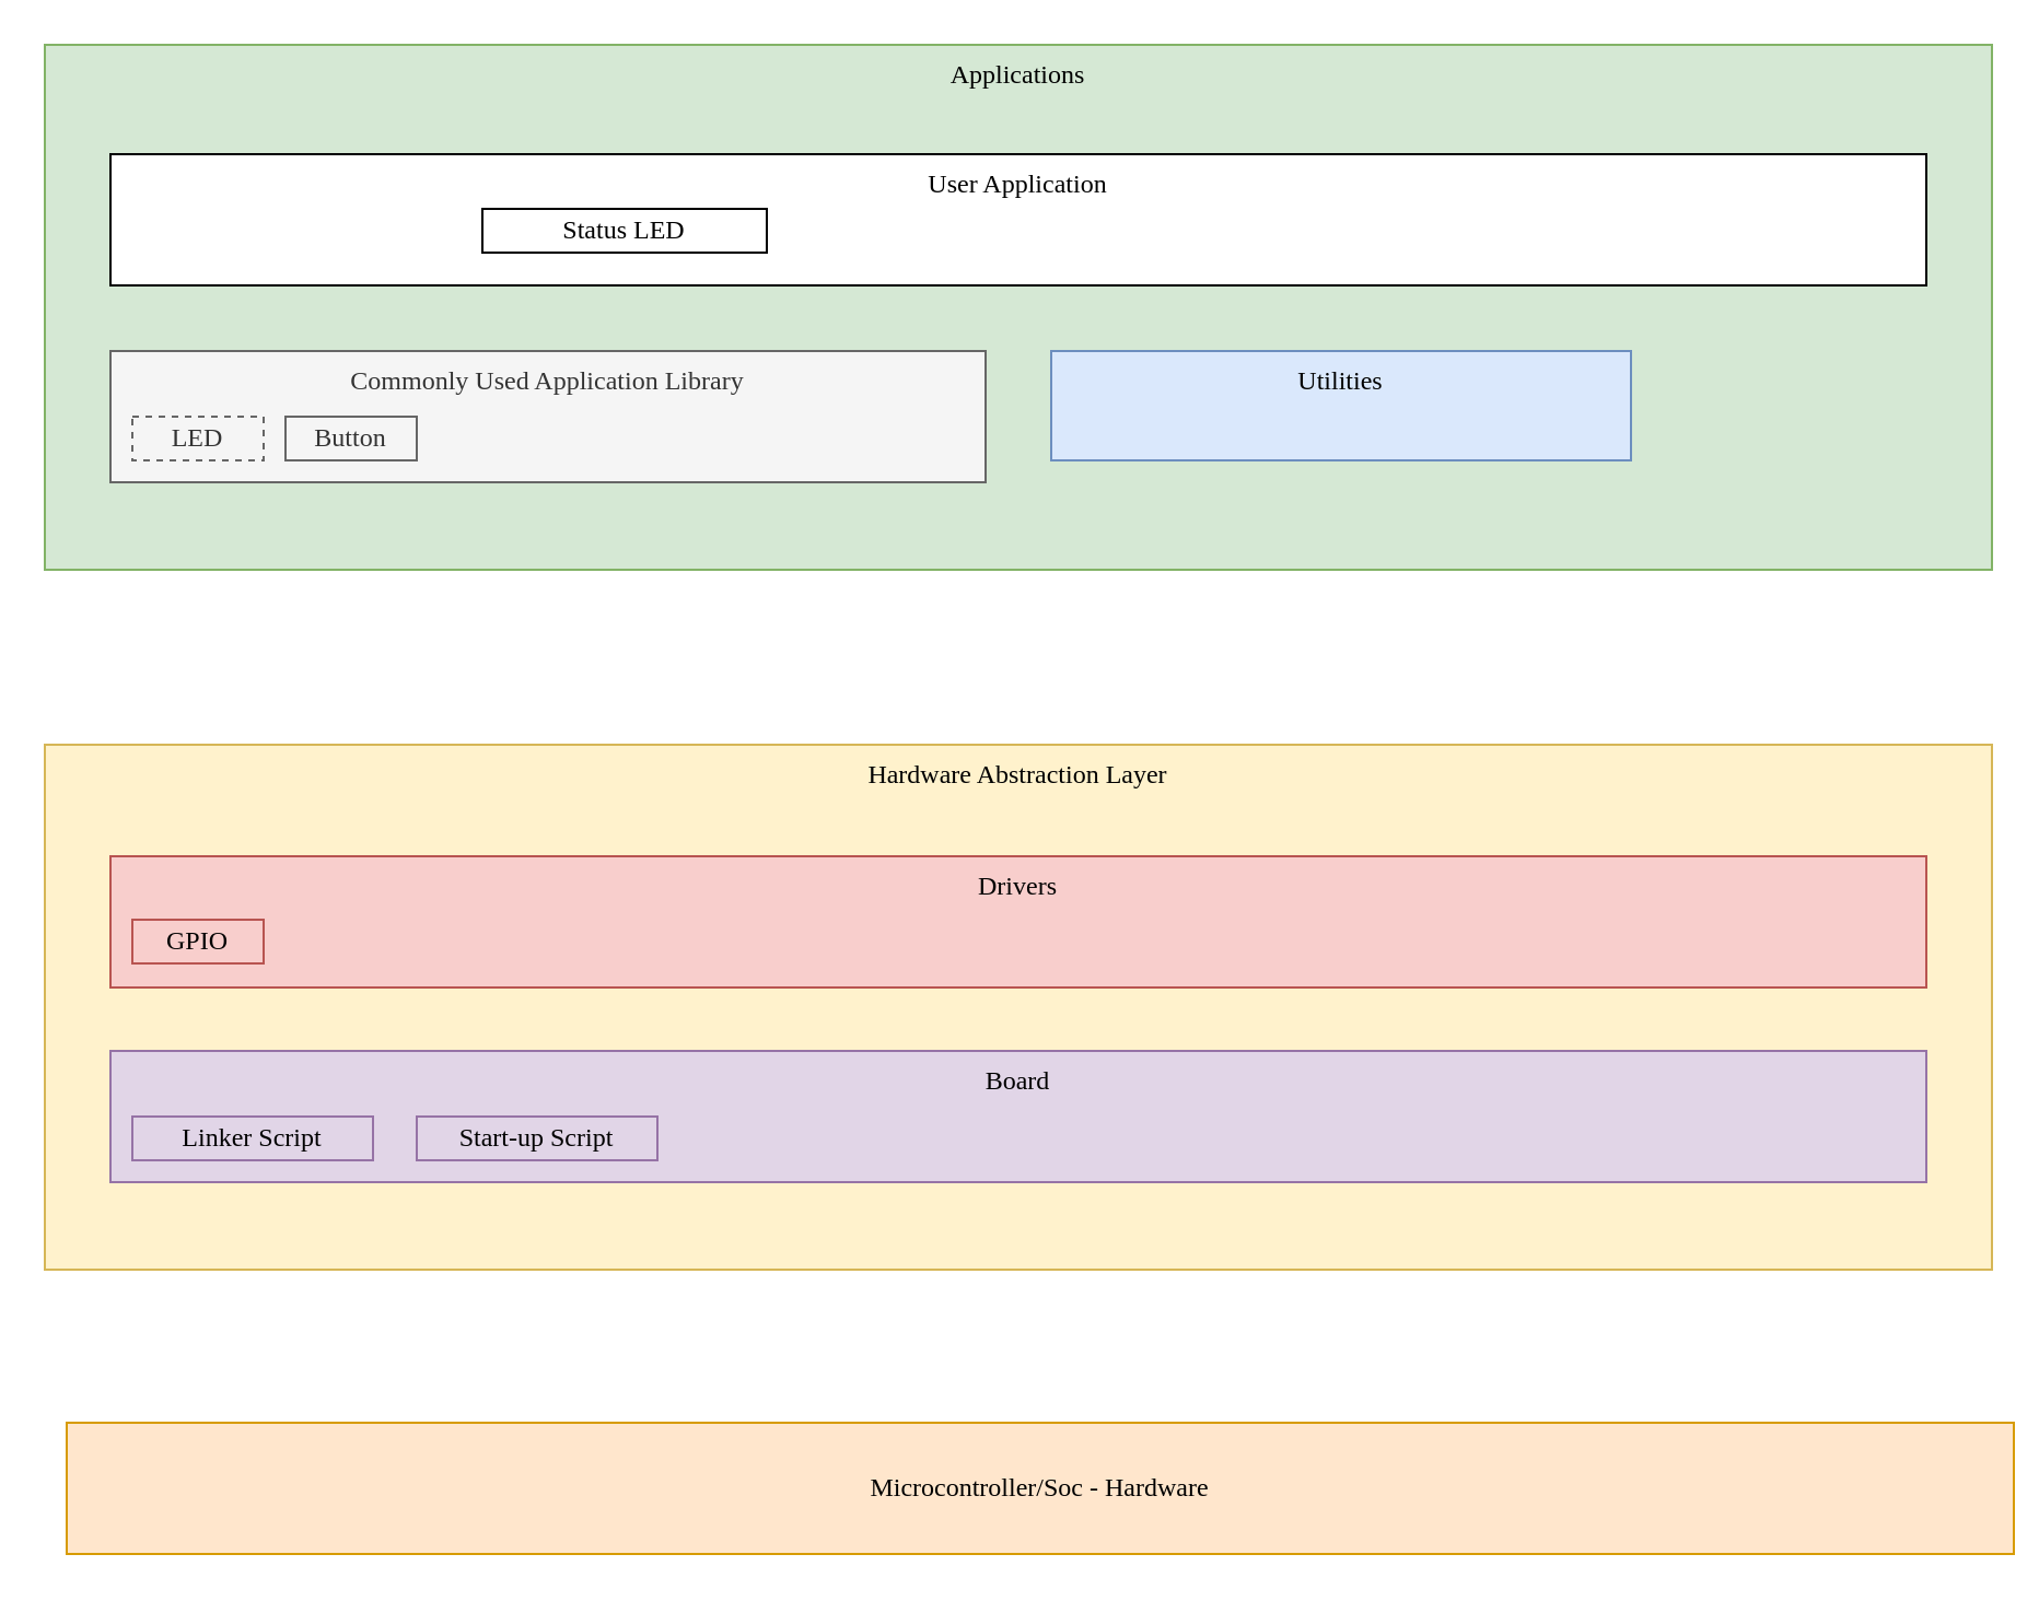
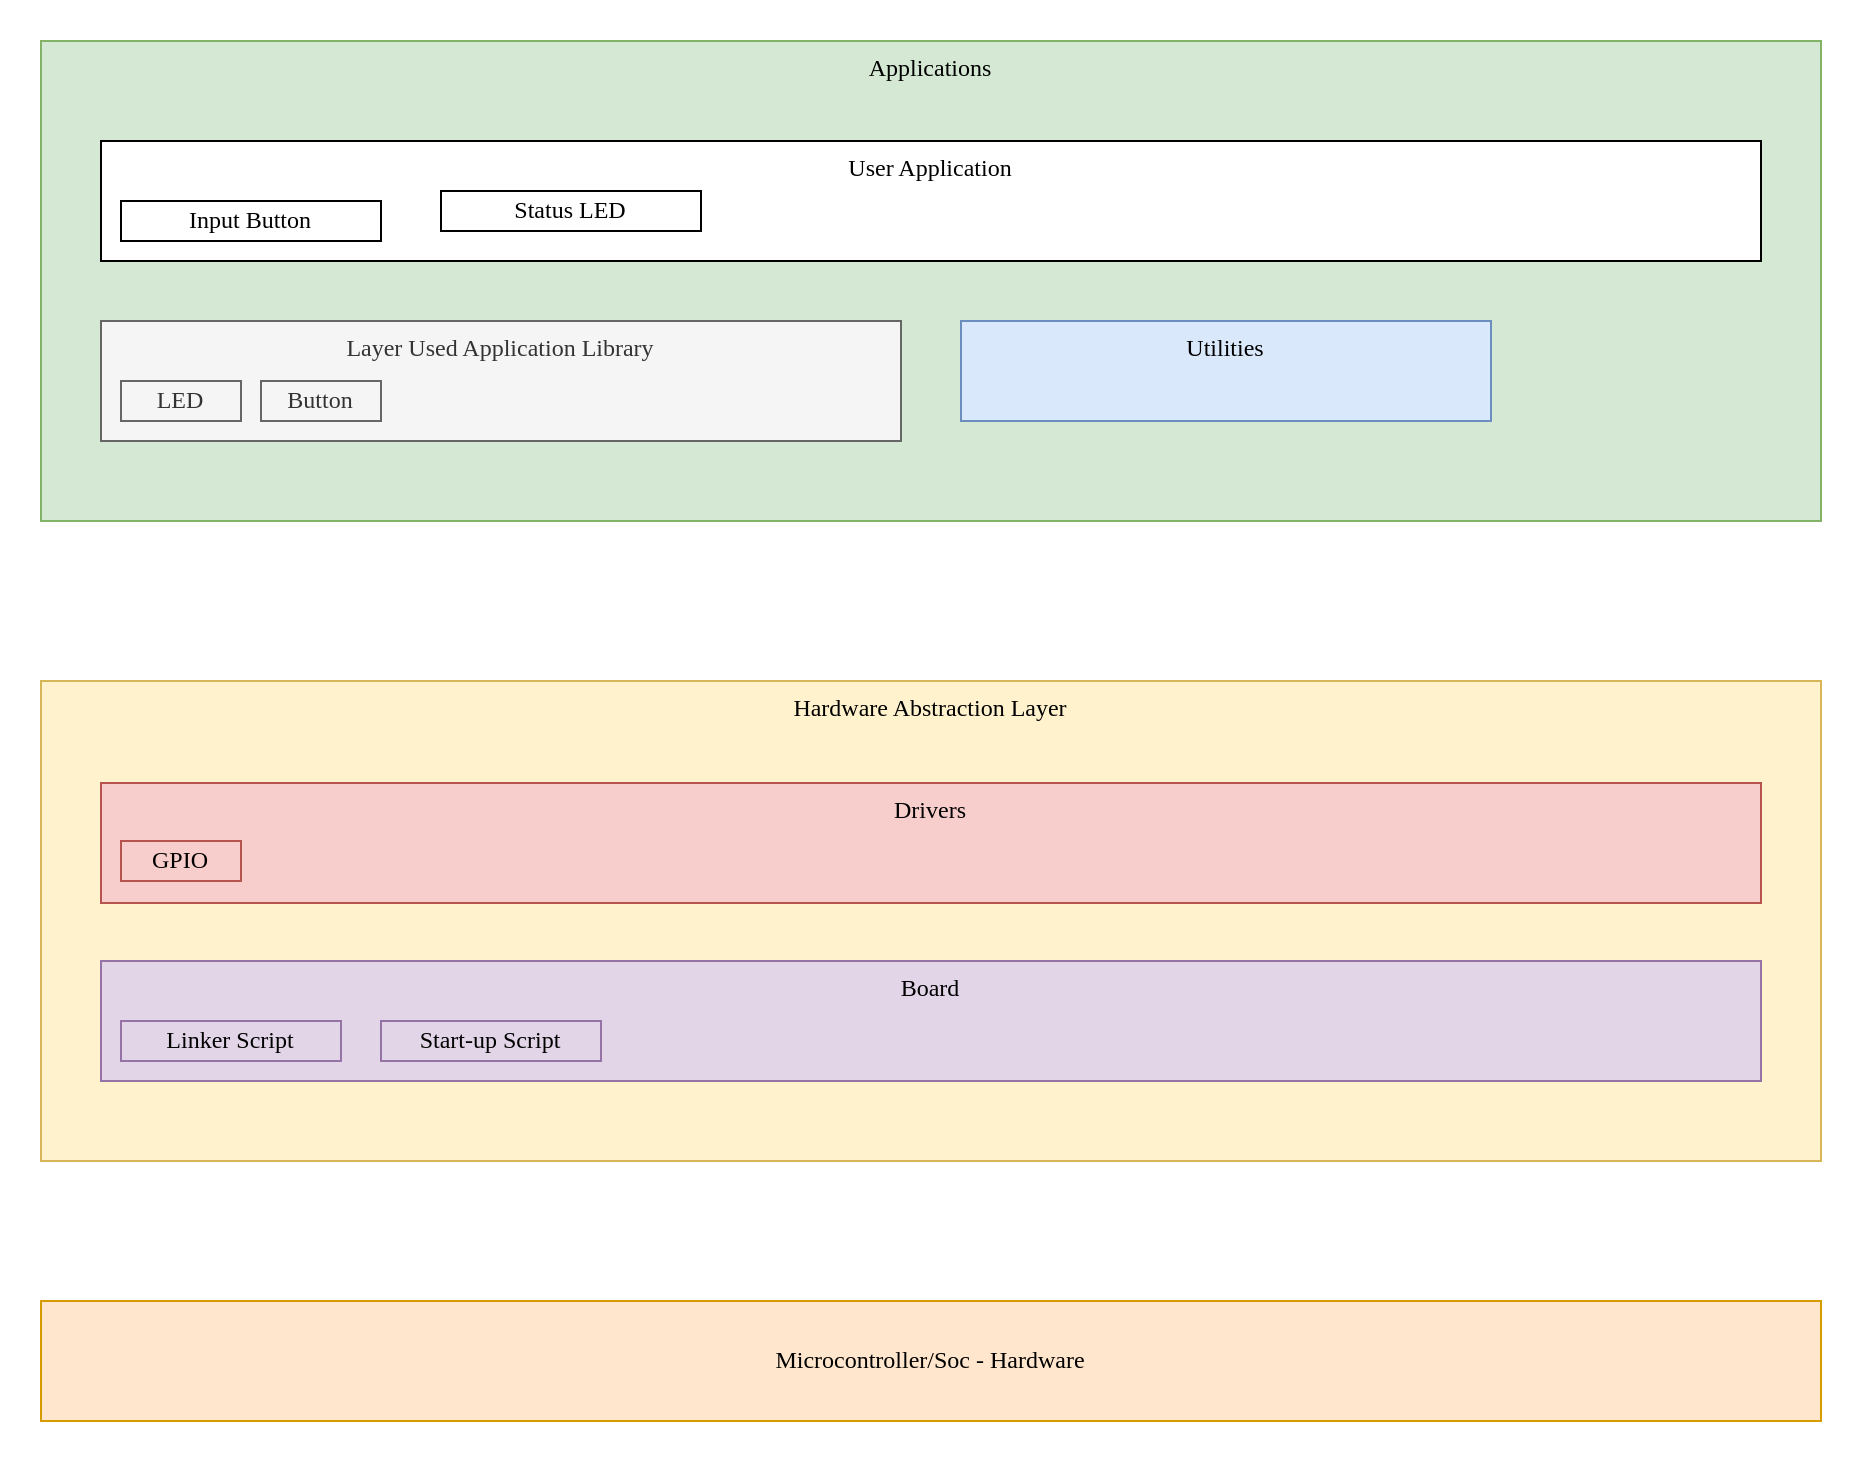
+ <mxCell id="13" value="Input Button" style="rounded=0;whiteSpace=wrap;html=1;hachureGap=4;fontFamily=Architects Daughter;fontSource=https%3A%2F%2Ffonts.googleapis.com%2Fcss%3Ffamily%3DArchitects%2BDaughter;verticalAlign=middle;" vertex="1" parent="1"><mxGeometry x="60" y="100" width="130" height="20" as="geometry" /></mxCell>
- <mxCell id="7" value="Commonly Used Application Library" style="rounded=0;whiteSpace=wrap;html=1;hachureGap=4;fontFamily=Architects Daughter;fontSource=https%3A%2F%2Ffonts.googleapis.com%2Fcss%3Ffamily%3DArchitects%2BDaughter;fillColor=#f5f5f5;fontColor=#333333;strokeColor=#666666;verticalAlign=top;" vertex="1" parent="1"><mxGeometry x="50" y="160" width="400" height="60" as="geometry" /></mxCell>
+ <mxCell id="7" value="Layer Used Application Library" style="rounded=0;whiteSpace=wrap;html=1;hachureGap=4;fontFamily=Architects Daughter;fontSource=https%3A%2F%2Ffonts.googleapis.com%2Fcss%3Ffamily%3DArchitects%2BDaughter;fillColor=#f5f5f5;fontColor=#333333;strokeColor=#666666;verticalAlign=top;" vertex="1" parent="1"><mxGeometry x="50" y="160" width="400" height="60" as="geometry" /></mxCell>
- <mxCell id="11" value="LED" style="rounded=0;whiteSpace=wrap;html=1;hachureGap=4;fontFamily=Architects Daughter;fontSource=https%3A%2F%2Ffonts.googleapis.com%2Fcss%3Ffamily%3DArchitects%2BDaughter;fillColor=#f5f5f5;fontColor=#333333;strokeColor=#666666;verticalAlign=middle;dashed=1;" vertex="1" parent="1"><mxGeometry x="60" y="190" width="60" height="20" as="geometry" /></mxCell>
+ <mxCell id="11" value="LED" style="rounded=0;whiteSpace=wrap;html=1;hachureGap=4;fontFamily=Architects Daughter;fontSource=https%3A%2F%2Ffonts.googleapis.com%2Fcss%3Ffamily%3DArchitects%2BDaughter;fillColor=#f5f5f5;fontColor=#333333;strokeColor=#666666;verticalAlign=middle;" vertex="1" parent="1"><mxGeometry x="60" y="190" width="60" height="20" as="geometry" /></mxCell>
- <mxCell id="2" value="Microcontroller/Soc - Hardware" style="rounded=0;whiteSpace=wrap;html=1;hachureGap=4;fontFamily=Architects Daughter;fontSource=https%3A%2F%2Ffonts.googleapis.com%2Fcss%3Ffamily%3DArchitects%2BDaughter;fillColor=#ffe6cc;strokeColor=#d79b00;" vertex="1" parent="1"><mxGeometry x="30" y="650" width="890" height="60" as="geometry" /></mxCell>
+ <mxCell id="2" value="Microcontroller/Soc - Hardware" style="rounded=0;whiteSpace=wrap;html=1;hachureGap=4;fontFamily=Architects Daughter;fontSource=https%3A%2F%2Ffonts.googleapis.com%2Fcss%3Ffamily%3DArchitects%2BDaughter;fillColor=#ffe6cc;strokeColor=#d79b00;" vertex="1" parent="1"><mxGeometry x="20" y="650" width="890" height="60" as="geometry" /></mxCell>
